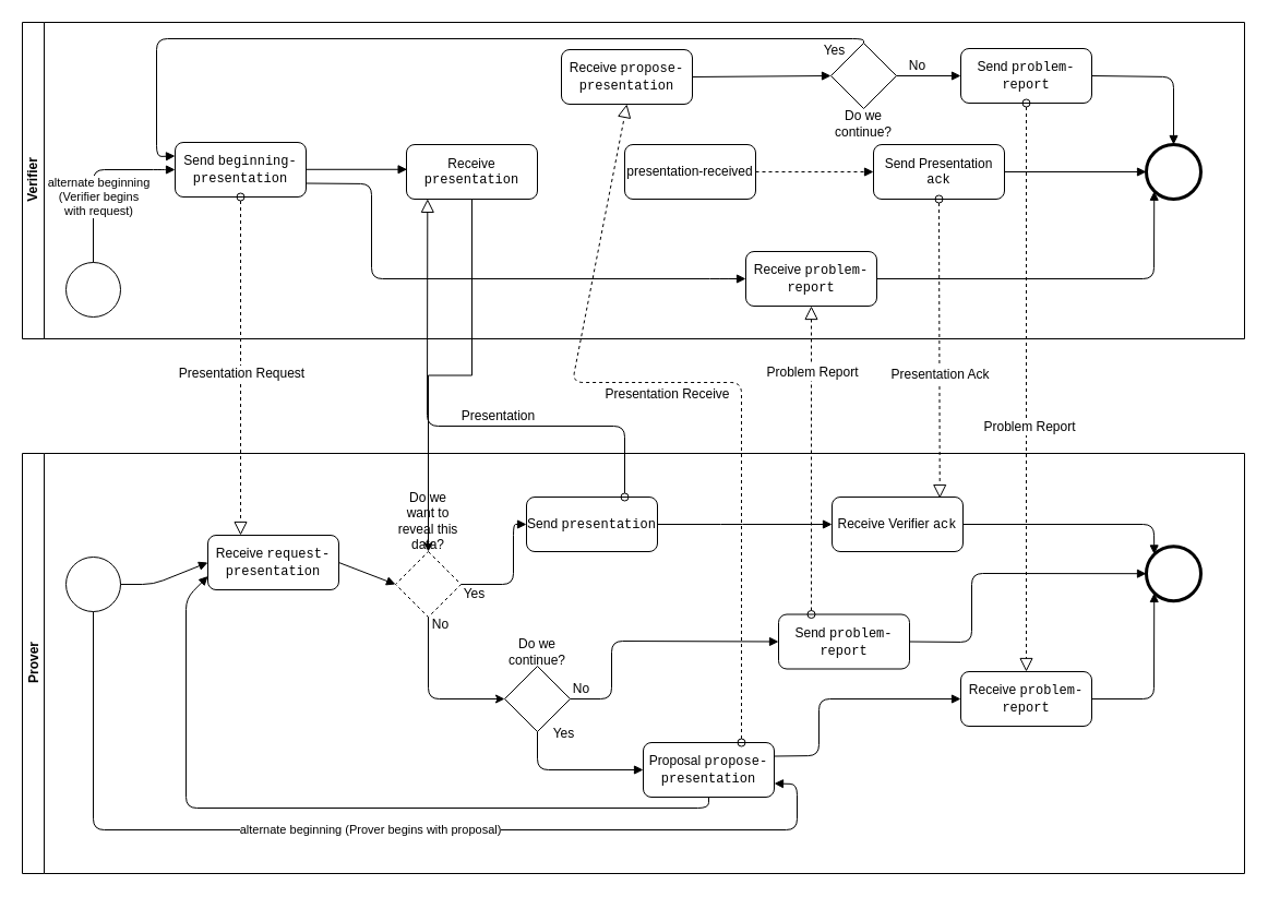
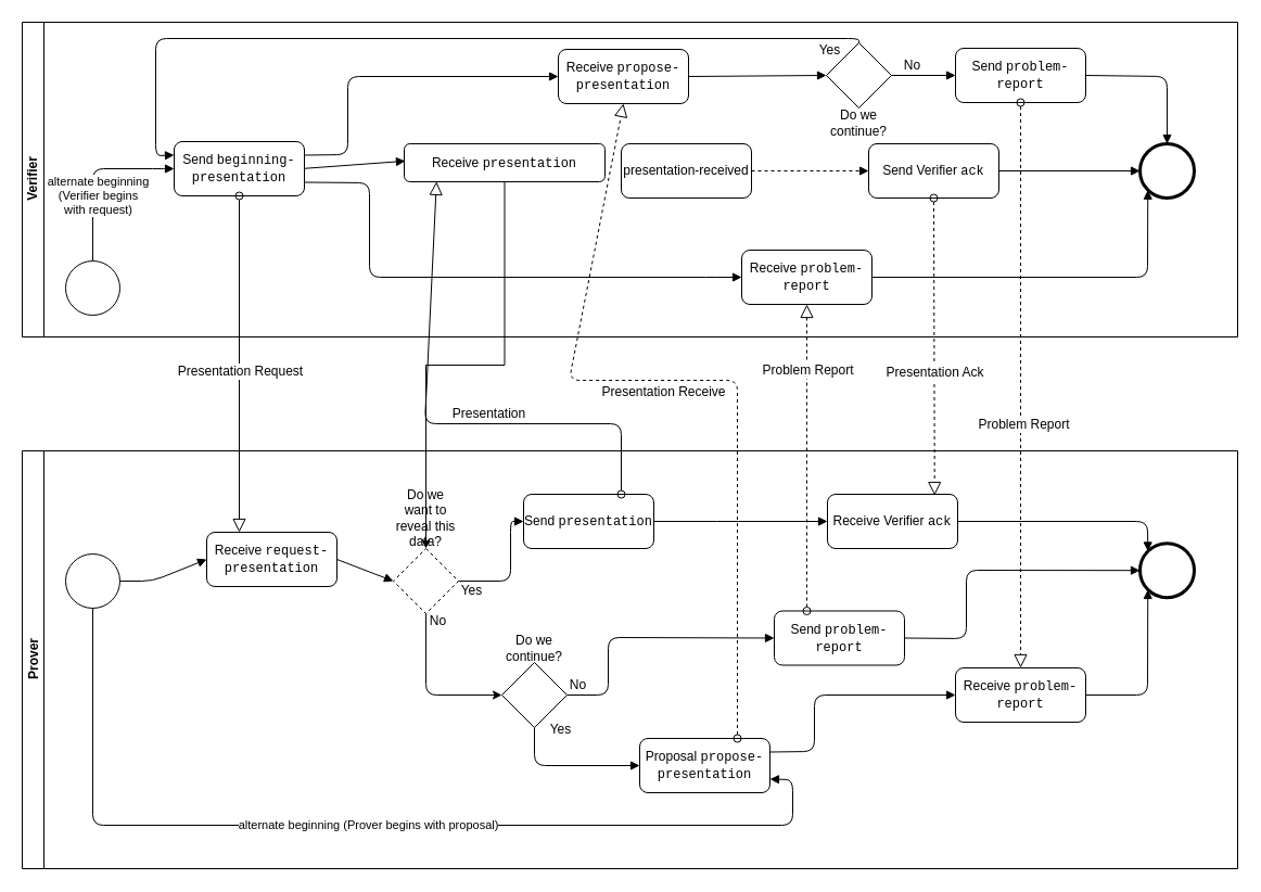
+ <mxCell id="25" value="" style="endArrow=block;endFill=1;endSize=6;html=1;exitX=1;exitY=0.25;exitDx=0;exitDy=0;entryX=0;entryY=0.5;entryDx=0;entryDy=0;" edge="1" parent="2" source="5" target="26"><mxGeometry width="100" relative="1" as="geometry"><mxPoint x="280.19" y="104.293" as="sourcePoint" /><mxPoint x="373" y="50" as="targetPoint" /><Array as="points"><mxPoint x="300" y="122" /><mxPoint x="300" y="50" /></Array></mxGeometry></mxCell>
- <mxCell id="9" value="Receive &lt;font face=&quot;Courier New&quot;&gt;presentation&lt;/font&gt;" style="shape=ext;rounded=1;html=1;whiteSpace=wrap;" vertex="1" parent="2"><mxGeometry x="352" y="112" width="120" height="50" as="geometry" /></mxCell>
+ <mxCell id="9" value="Receive &lt;font face=&quot;Courier New&quot;&gt;presentation&lt;/font&gt;" style="shape=ext;rounded=1;html=1;whiteSpace=wrap;" vertex="1" parent="2"><mxGeometry x="352" y="112" width="185" height="35" as="geometry" /></mxCell>
- <mxCell id="23" value="Send Presentation &lt;font face=&quot;Courier New&quot;&gt;ack&lt;/font&gt;" style="shape=ext;rounded=1;html=1;whiteSpace=wrap;" vertex="1" parent="2"><mxGeometry x="780" y="112" width="120" height="50" as="geometry" /></mxCell>
+ <mxCell id="23" value="Send Verifier &lt;font face=&quot;Courier New&quot;&gt;ack&lt;/font&gt;" style="shape=ext;rounded=1;html=1;whiteSpace=wrap;" vertex="1" parent="2"><mxGeometry x="780" y="112" width="120" height="50" as="geometry" /></mxCell>
- <mxCell id="56" value="" style="startArrow=oval;startFill=0;startSize=7;endArrow=block;endFill=0;endSize=10;dashed=1;html=1;exitX=0.5;exitY=1;exitDx=0;exitDy=0;entryX=0.25;entryY=0;entryDx=0;entryDy=0;" edge="1" parent="1" source="5" target="30"><mxGeometry width="100" relative="1" as="geometry"><mxPoint x="220" y="450" as="sourcePoint" /><mxPoint x="270" y="370" as="targetPoint" /></mxGeometry></mxCell>
+ <mxCell id="56" value="" style="startArrow=oval;startFill=0;startSize=7;endArrow=block;endFill=0;endSize=10;dashed=0;html=1;exitX=0.5;exitY=1;exitDx=0;exitDy=0;entryX=0.25;entryY=0;entryDx=0;entryDy=0;" edge="1" parent="1" source="5" target="30"><mxGeometry width="100" relative="1" as="geometry"><mxPoint x="220" y="450" as="sourcePoint" /><mxPoint x="270" y="370" as="targetPoint" /></mxGeometry></mxCell>
- <mxCell id="52" value="" style="endArrow=block;endFill=1;endSize=6;html=1;exitX=0.5;exitY=1;exitDx=0;exitDy=0;entryX=0;entryY=0.75;entryDx=0;entryDy=0;" edge="1" parent="27" source="48" target="30"><mxGeometry width="100" relative="1" as="geometry"><mxPoint x="700" y="315" as="sourcePoint" /><mxPoint x="150" y="135" as="targetPoint" /><Array as="points"><mxPoint x="629" y="325" /><mxPoint x="150" y="325" /><mxPoint x="150" y="133" /></Array></mxGeometry></mxCell>
